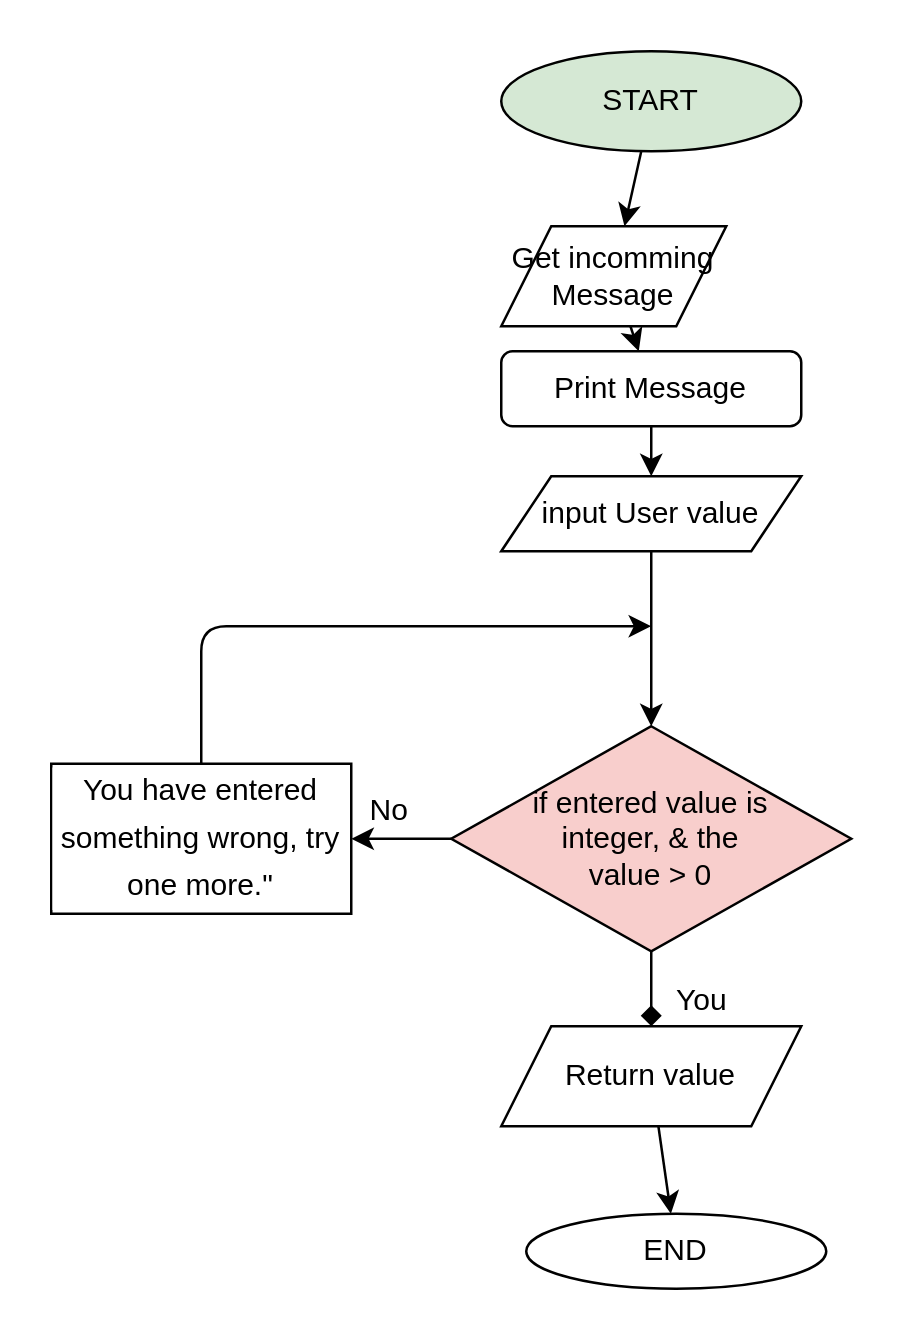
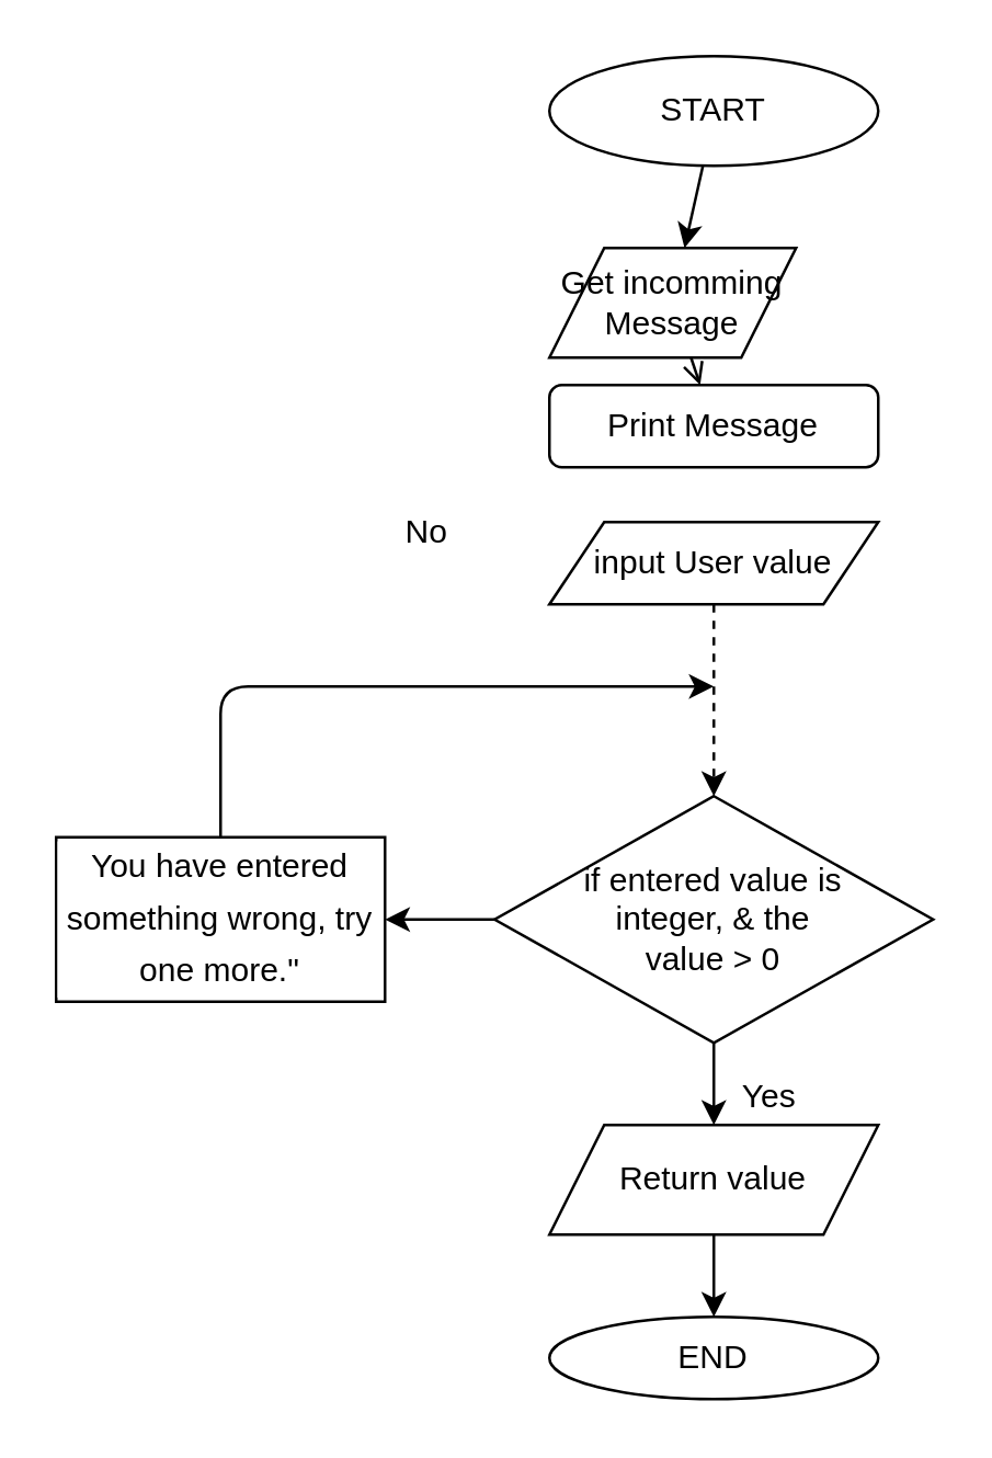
- <mxCell id="3" value="START" style="ellipse;whiteSpace=wrap;html=1;fillColor=#d5e8d4;" parent="1" vertex="1"><mxGeometry x="200" y="20" width="120" height="40" as="geometry" /></mxCell>
+ <mxCell id="3" value="START" style="ellipse;whiteSpace=wrap;html=1;" parent="1" vertex="1"><mxGeometry x="200" y="20" width="120" height="40" as="geometry" /></mxCell>
- <mxCell id="14" value="" style="edgeStyle=none;html=1;" edge="1" parent="1" source="15" target="17"><mxGeometry relative="1" as="geometry" /></mxCell>
+ <mxCell id="14" value="" style="edgeStyle=none;html=1;endArrow=open;" edge="1" parent="1" source="15" target="17"><mxGeometry relative="1" as="geometry" /></mxCell>
- <mxCell id="16" value="" style="edgeStyle=none;html=1;" edge="1" parent="1" source="17" target="19"><mxGeometry relative="1" as="geometry" /></mxCell>
- <mxCell id="18" value="" style="edgeStyle=none;html=1;" edge="1" parent="1" source="19" target="6"><mxGeometry relative="1" as="geometry" /></mxCell>
+ <mxCell id="18" value="" style="edgeStyle=none;html=1;dashed=1;" edge="1" parent="1" source="19" target="6"><mxGeometry relative="1" as="geometry" /></mxCell>
- <mxCell id="9" value="No" style="text;html=1;align=center;verticalAlign=middle;resizable=0;points=[];autosize=1;strokeColor=none;" parent="1" vertex="1"><mxGeometry x="140" y="314" width="30" height="20" as="geometry" /></mxCell>
+ <mxCell id="9" value="No" style="text;html=1;align=center;verticalAlign=middle;resizable=0;points=[];autosize=1;strokeColor=none;" parent="1" vertex="1"><mxGeometry x="140" y="184" width="30" height="20" as="geometry" /></mxCell>
- <mxCell id="6" value="if entered value is &lt;br&gt;integer, &amp;amp; the &lt;br&gt;value &amp;gt; 0" style="rhombus;whiteSpace=wrap;html=1;fillColor=#f8cecc;" parent="1" vertex="1"><mxGeometry x="180" y="290" width="160" height="90" as="geometry" /></mxCell>
+ <mxCell id="6" value="if entered value is &lt;br&gt;integer, &amp;amp; the &lt;br&gt;value &amp;gt; 0" style="rhombus;whiteSpace=wrap;html=1;" parent="1" vertex="1"><mxGeometry x="180" y="290" width="160" height="90" as="geometry" /></mxCell>
- <mxCell id="12" value="You" style="text;html=1;align=center;verticalAlign=middle;resizable=0;points=[];autosize=1;strokeColor=none;" parent="1" vertex="1"><mxGeometry x="260" y="390" width="40" height="20" as="geometry" /></mxCell>
+ <mxCell id="12" value="Yes" style="text;html=1;align=center;verticalAlign=middle;resizable=0;points=[];autosize=1;strokeColor=none;" parent="1" vertex="1"><mxGeometry x="260" y="390" width="40" height="20" as="geometry" /></mxCell>
- <mxCell id="5" value="" style="edgeStyle=none;html=1;endArrow=diamond;" parent="1" source="6" target="11" edge="1"><mxGeometry relative="1" as="geometry" /></mxCell>
+ <mxCell id="5" value="" style="edgeStyle=none;html=1;" parent="1" source="6" target="11" edge="1"><mxGeometry relative="1" as="geometry" /></mxCell>
- <mxCell id="13" value="END" style="ellipse;whiteSpace=wrap;html=1;" parent="1" vertex="1"><mxGeometry x="210" y="485" width="120" height="30" as="geometry" /></mxCell>
+ <mxCell id="13" value="END" style="ellipse;whiteSpace=wrap;html=1;" parent="1" vertex="1"><mxGeometry x="200" y="480" width="120" height="30" as="geometry" /></mxCell>
